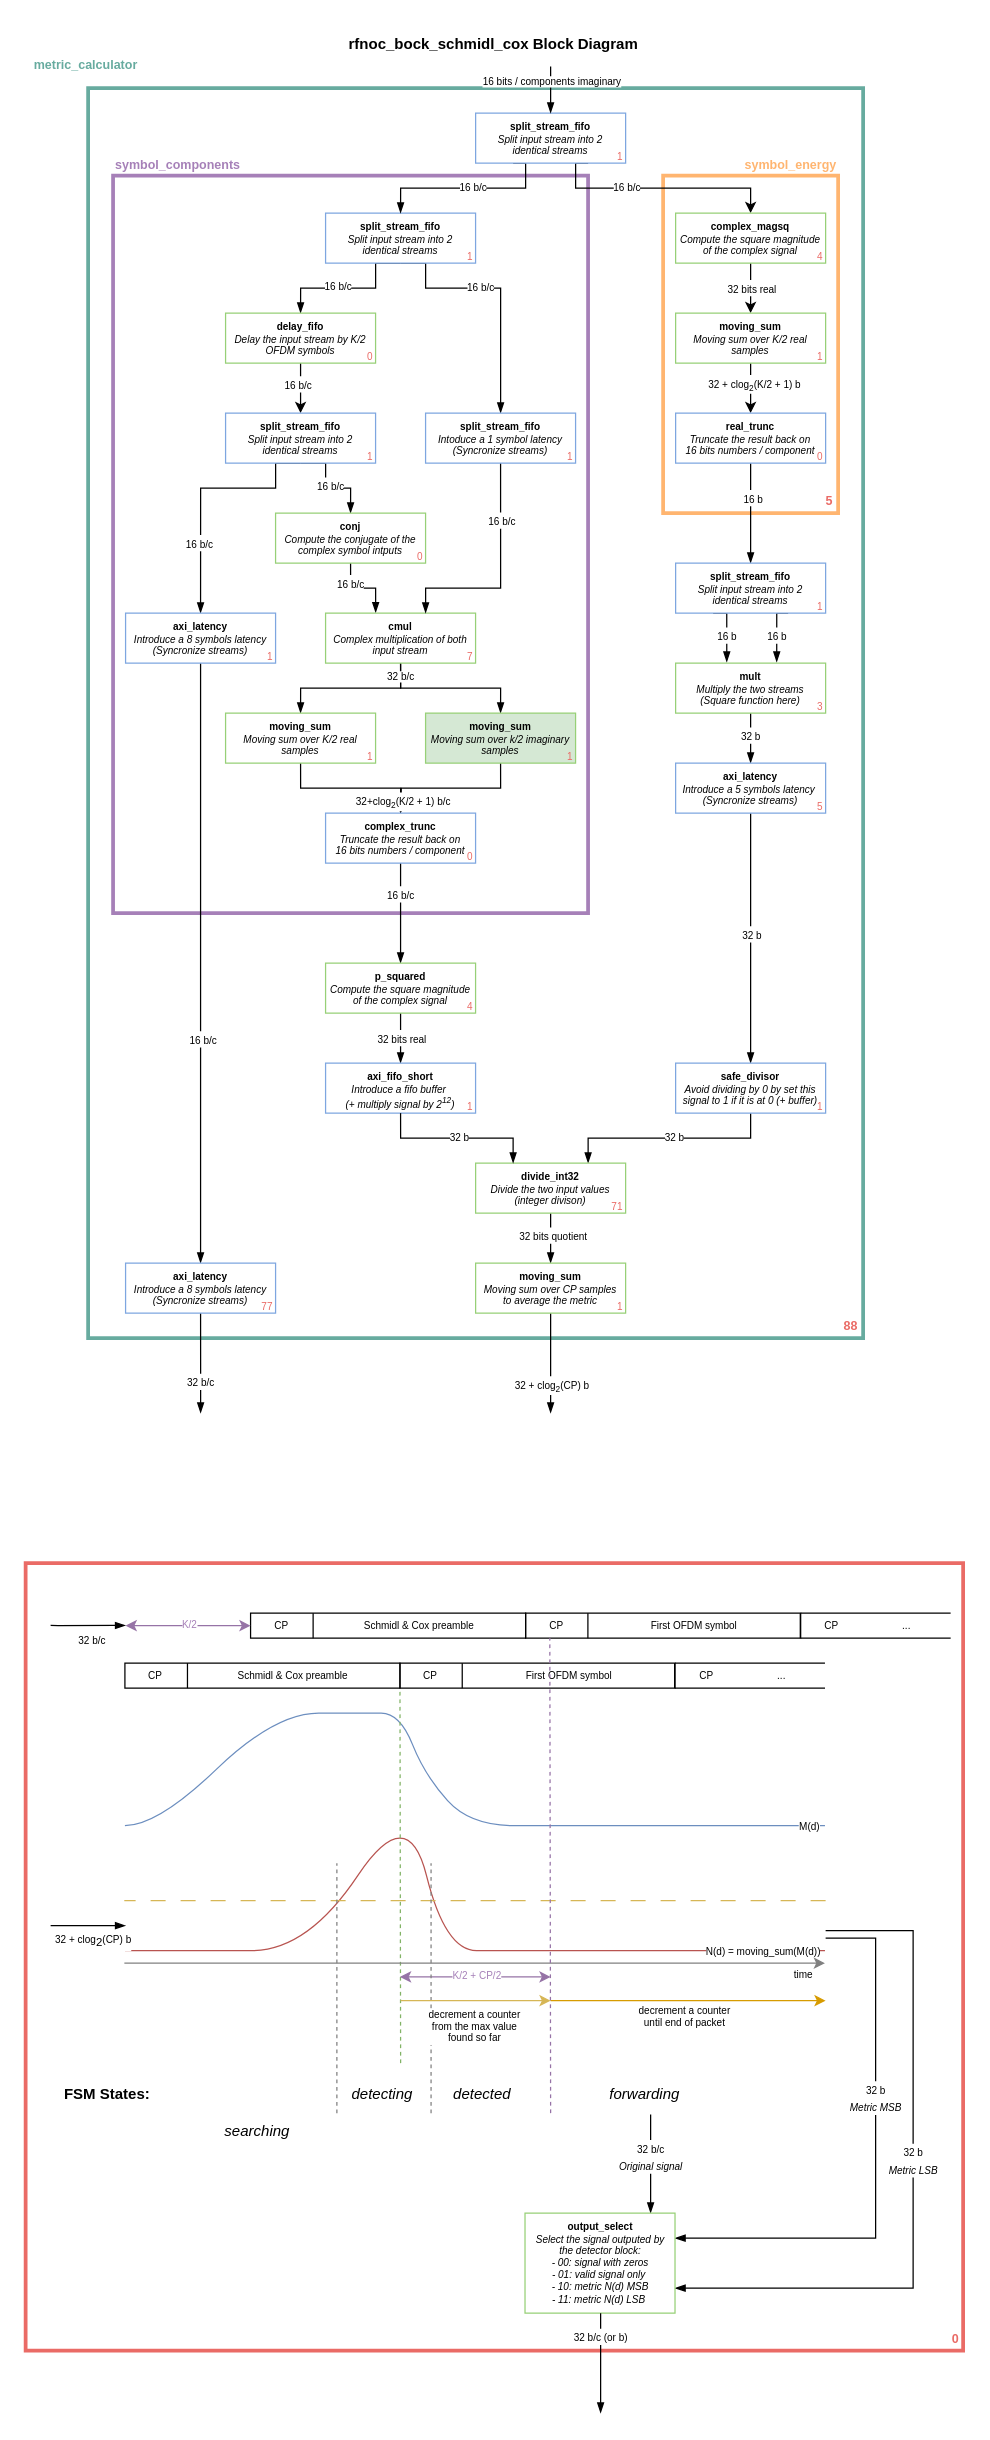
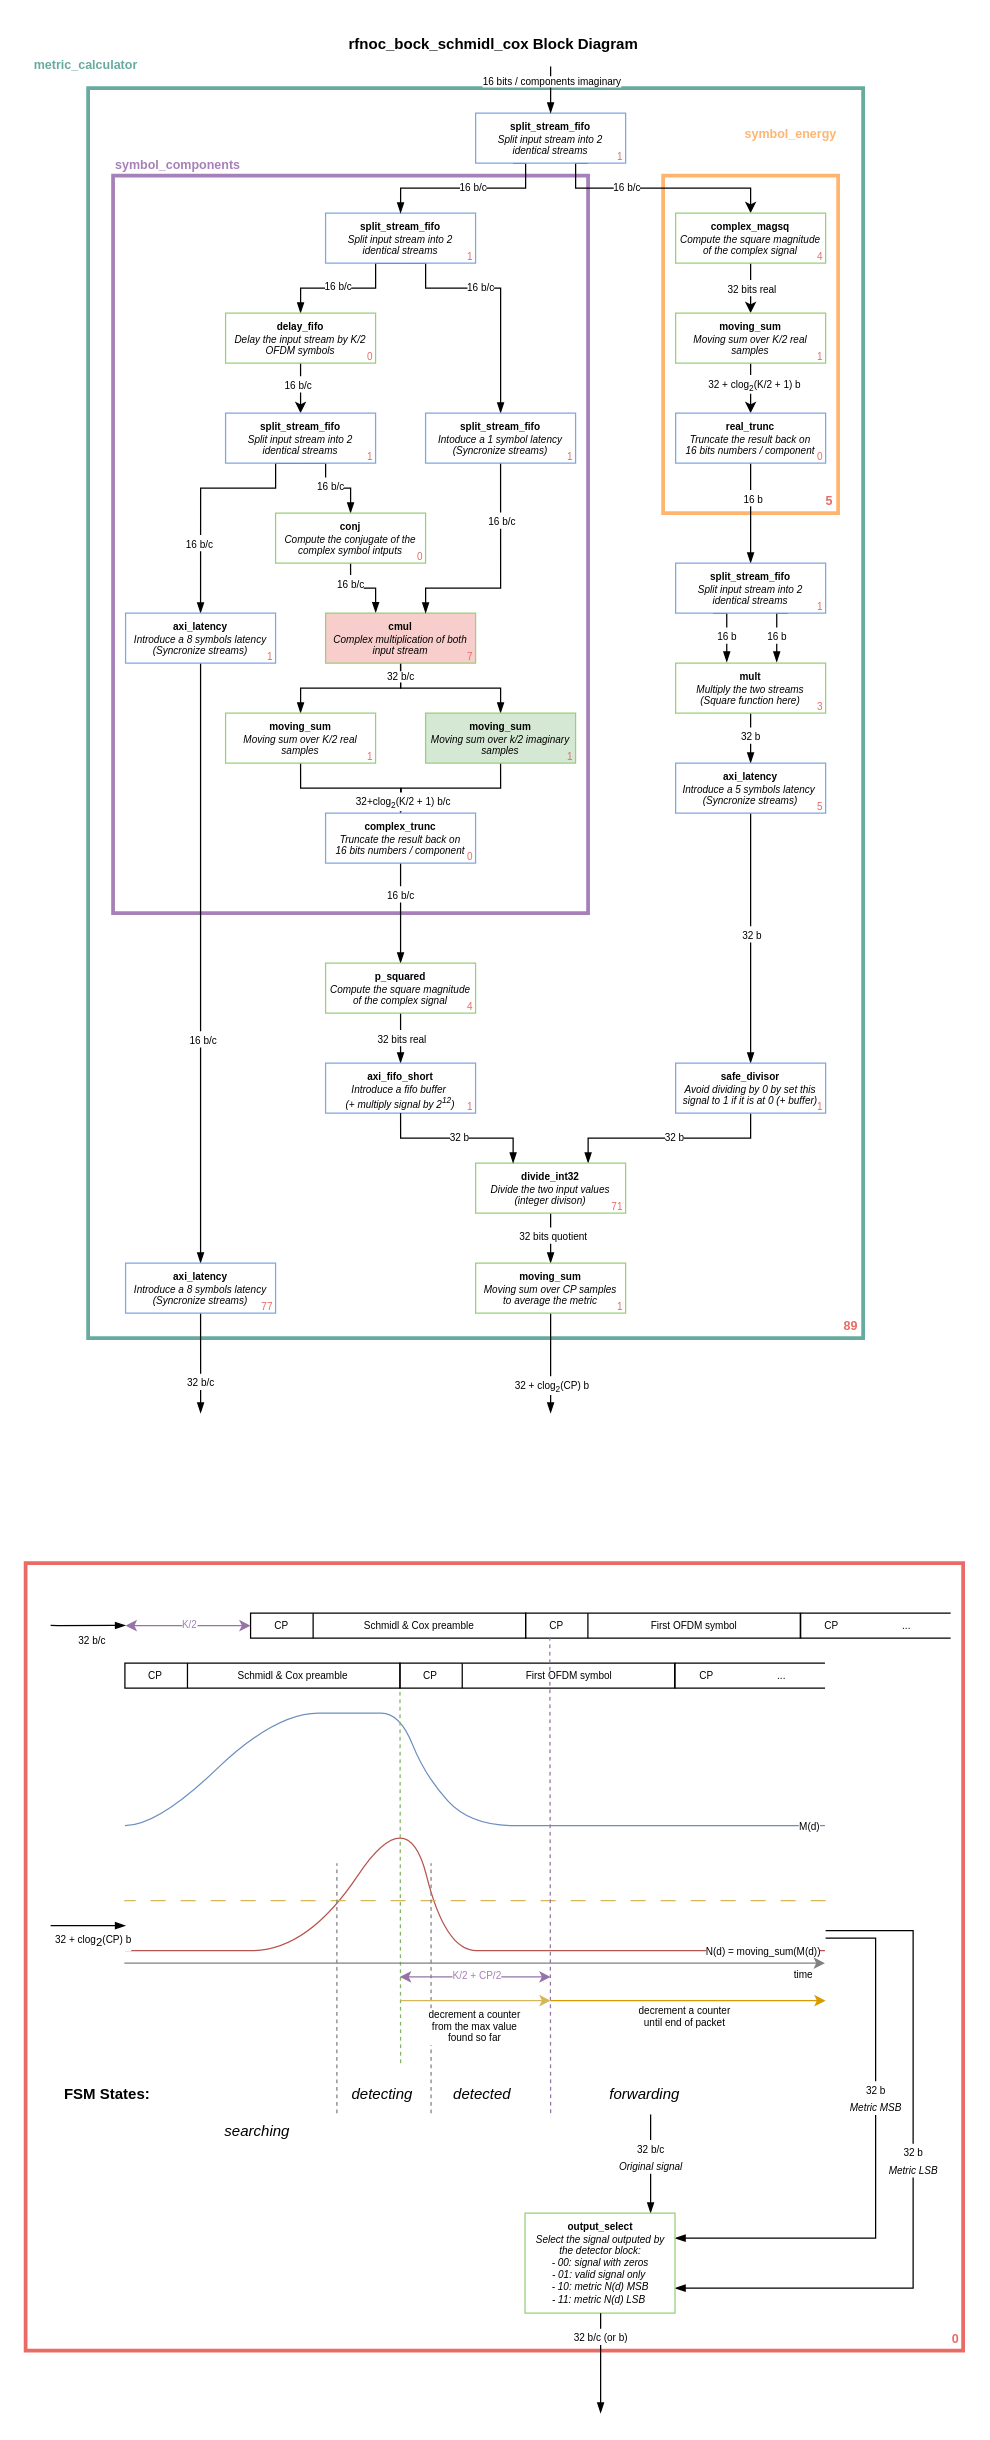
- <mxCell id="76" value="&lt;b&gt;symbol_energy&lt;/b&gt;" style="text;html=1;align=right;verticalAlign=bottom;resizable=0;points=[];autosize=1;strokeColor=none;fillColor=none;fontSize=10;fontColor=light-dark(#FFB570,#EDEDED);" parent="1" vertex="1"><mxGeometry x="570" y="110" width="100" height="30" as="geometry" /></mxCell>
+ <mxCell id="76" value="&lt;b&gt;symbol_energy&lt;/b&gt;" style="text;html=1;align=right;verticalAlign=bottom;resizable=0;points=[];autosize=1;strokeColor=none;fillColor=none;fontSize=10;fontColor=light-dark(#FFB570,#EDEDED);" parent="1" vertex="1"><mxGeometry x="570" y="85" width="100" height="30" as="geometry" /></mxCell>
- <mxCell id="36" value="&lt;font style=&quot;line-height: 100%;&quot;&gt;&lt;b&gt;cmul&lt;/b&gt;&lt;br&gt;&lt;i&gt;Complex multiplication of both input stream&lt;/i&gt;&lt;/font&gt;" style="whiteSpace=wrap;html=1;noLabel=0;portConstraintRotation=0;snapToPoint=0;verticalAlign=top;textDirection=ltr;fontSize=8;spacingRight=2;spacingLeft=2;strokeColor=#97D077;" parent="1" vertex="1"><mxGeometry x="259.96" y="490" width="120" height="40" as="geometry" /></mxCell>
+ <mxCell id="36" value="&lt;font style=&quot;line-height: 100%;&quot;&gt;&lt;b&gt;cmul&lt;/b&gt;&lt;br&gt;&lt;i&gt;Complex multiplication of both input stream&lt;/i&gt;&lt;/font&gt;" style="whiteSpace=wrap;html=1;noLabel=0;portConstraintRotation=0;snapToPoint=0;verticalAlign=top;textDirection=ltr;fontSize=8;spacingRight=2;spacingLeft=2;strokeColor=#97D077;fillColor=#f8cecc;" parent="1" vertex="1"><mxGeometry x="259.96" y="490" width="120" height="40" as="geometry" /></mxCell>
- <mxCell id="184" value="&lt;b&gt;88&lt;/b&gt;" style="rounded=0;whiteSpace=wrap;html=1;fillColor=none;strokeColor=none;fontSize=10;fontColor=#EA6B66;align=right;" vertex="1" parent="1"><mxGeometry x="658.47" y="1050" width="30" height="20" as="geometry" /></mxCell>
+ <mxCell id="184" value="&lt;b&gt;89&lt;/b&gt;" style="rounded=0;whiteSpace=wrap;html=1;fillColor=none;strokeColor=none;fontSize=10;fontColor=#EA6B66;align=right;" vertex="1" parent="1"><mxGeometry x="658.47" y="1050" width="30" height="20" as="geometry" /></mxCell>
